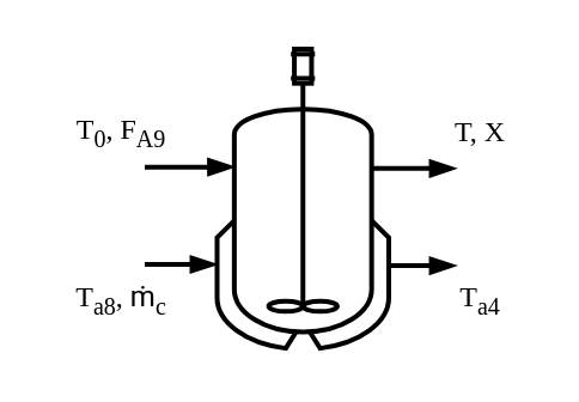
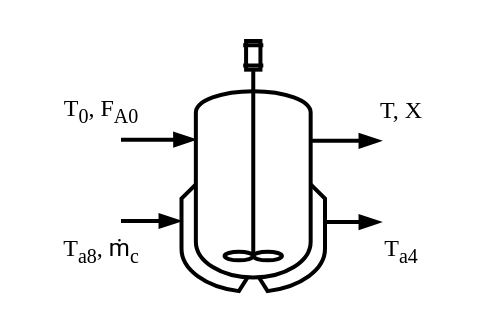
- <mxCell id="7" value="T&lt;sub&gt;0&lt;/sub&gt;, F&lt;sub&gt;A9&lt;/sub&gt;" style="text;html=1;align=center;verticalAlign=middle;resizable=0;points=[];autosize=1;strokeColor=none;fillColor=none;fontFamily=IBM Plex sans;" vertex="1" parent="1"><mxGeometry x="20" y="40" width="60" height="30" as="geometry" /></mxCell>
+ <mxCell id="7" value="T&lt;sub&gt;0&lt;/sub&gt;, F&lt;sub&gt;A0&lt;/sub&gt;" style="text;html=1;align=center;verticalAlign=middle;resizable=0;points=[];autosize=1;strokeColor=none;fillColor=none;fontFamily=IBM Plex sans;" vertex="1" parent="1"><mxGeometry x="20" y="40" width="60" height="30" as="geometry" /></mxCell>
